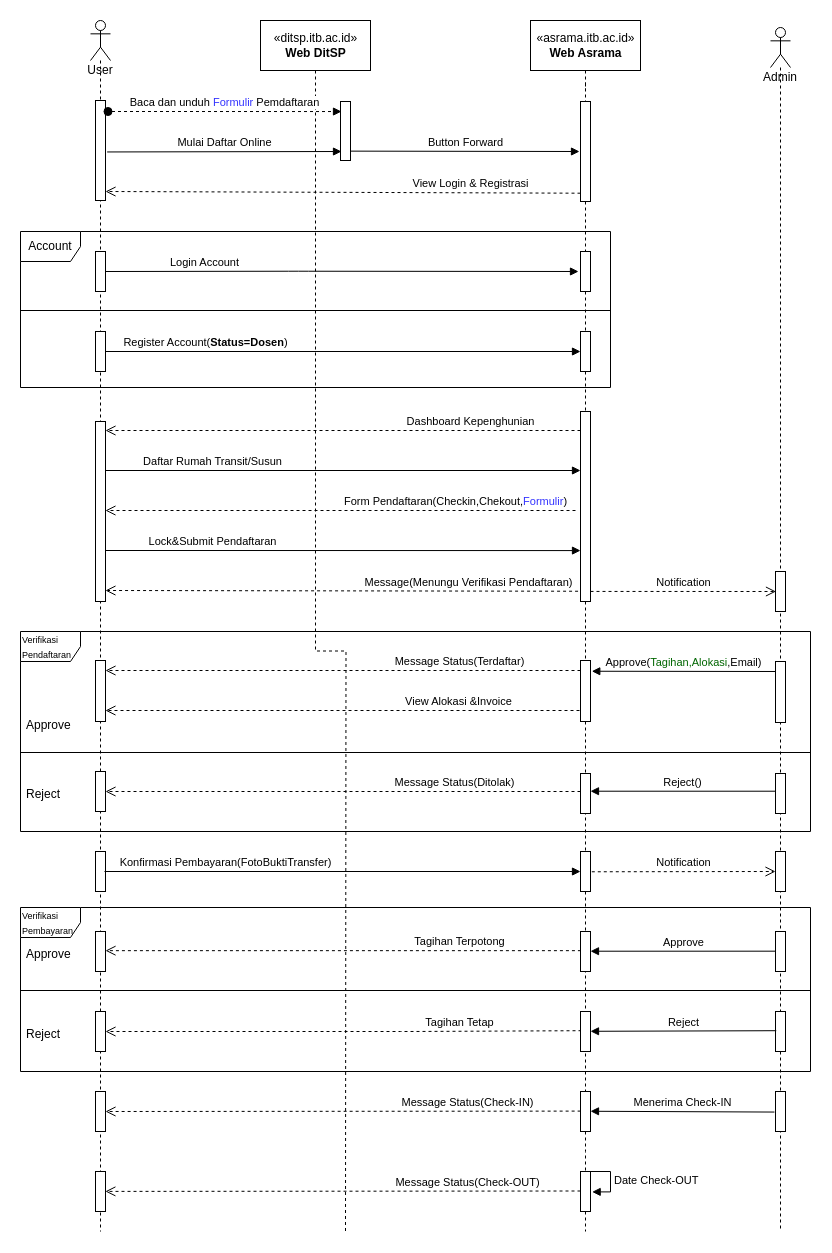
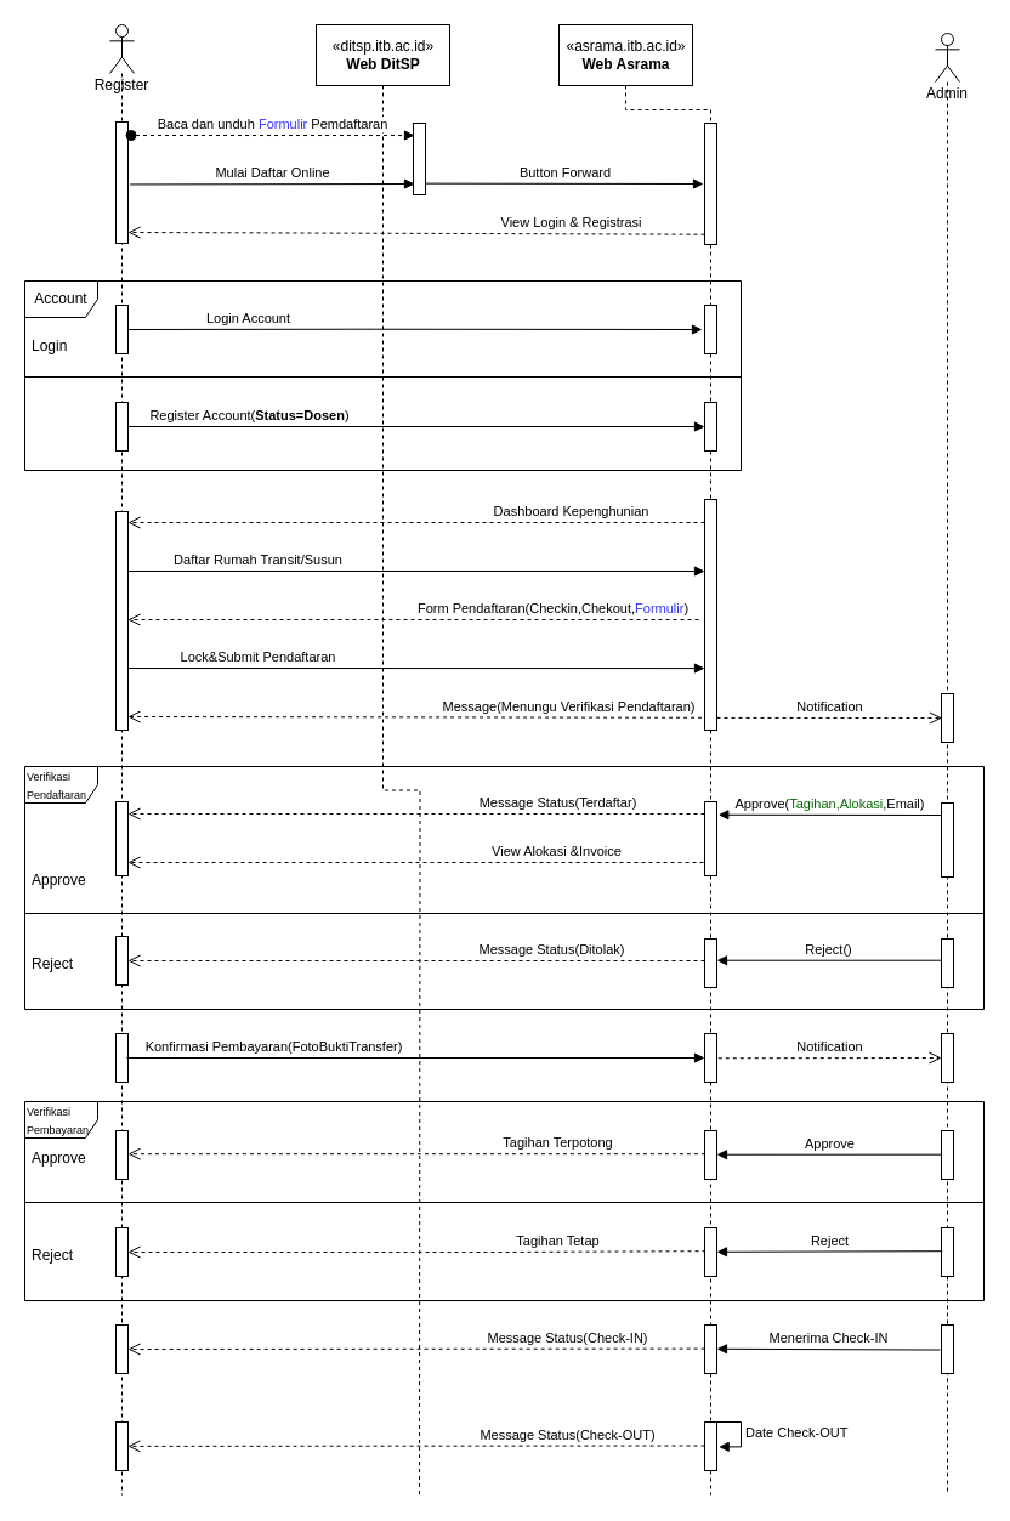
- <mxCell id="6" value="«asrama.itb.ac.id»&lt;br&gt;&lt;b&gt;Web Asrama&lt;/b&gt;" style="html=1;" parent="1" vertex="1"><mxGeometry x="530" y="20" width="110" height="50" as="geometry" /></mxCell>
+ <mxCell id="6" value="«asrama.itb.ac.id»&lt;br&gt;&lt;b&gt;Web Asrama&lt;/b&gt;" style="html=1;" parent="1" vertex="1"><mxGeometry x="460" y="20" width="110" height="50" as="geometry" /></mxCell>
- <mxCell id="7" value="&lt;div&gt;&lt;span&gt;User&lt;/span&gt;&lt;/div&gt;" style="shape=umlLifeline;participant=umlActor;perimeter=lifelinePerimeter;whiteSpace=wrap;html=1;container=1;collapsible=0;recursiveResize=0;verticalAlign=top;spacingTop=36;outlineConnect=0;align=center;" parent="1" vertex="1"><mxGeometry x="90" y="20" width="20" height="1211" as="geometry" /></mxCell>
+ <mxCell id="7" value="&lt;div&gt;&lt;span&gt;Register&lt;/span&gt;&lt;/div&gt;" style="shape=umlLifeline;participant=umlActor;perimeter=lifelinePerimeter;whiteSpace=wrap;html=1;container=1;collapsible=0;recursiveResize=0;verticalAlign=top;spacingTop=36;outlineConnect=0;align=center;" parent="1" vertex="1"><mxGeometry x="90" y="20" width="20" height="1211" as="geometry" /></mxCell>
+ <mxCell id="25" value="Login" style="text;strokeColor=none;fillColor=none;align=left;verticalAlign=top;spacingLeft=4;spacingRight=4;overflow=hidden;rotatable=0;points=[[0,0.5],[1,0.5]];portConstraint=eastwest;" parent="1" vertex="1"><mxGeometry x="20" y="271" width="70" height="26" as="geometry" /></mxCell>
